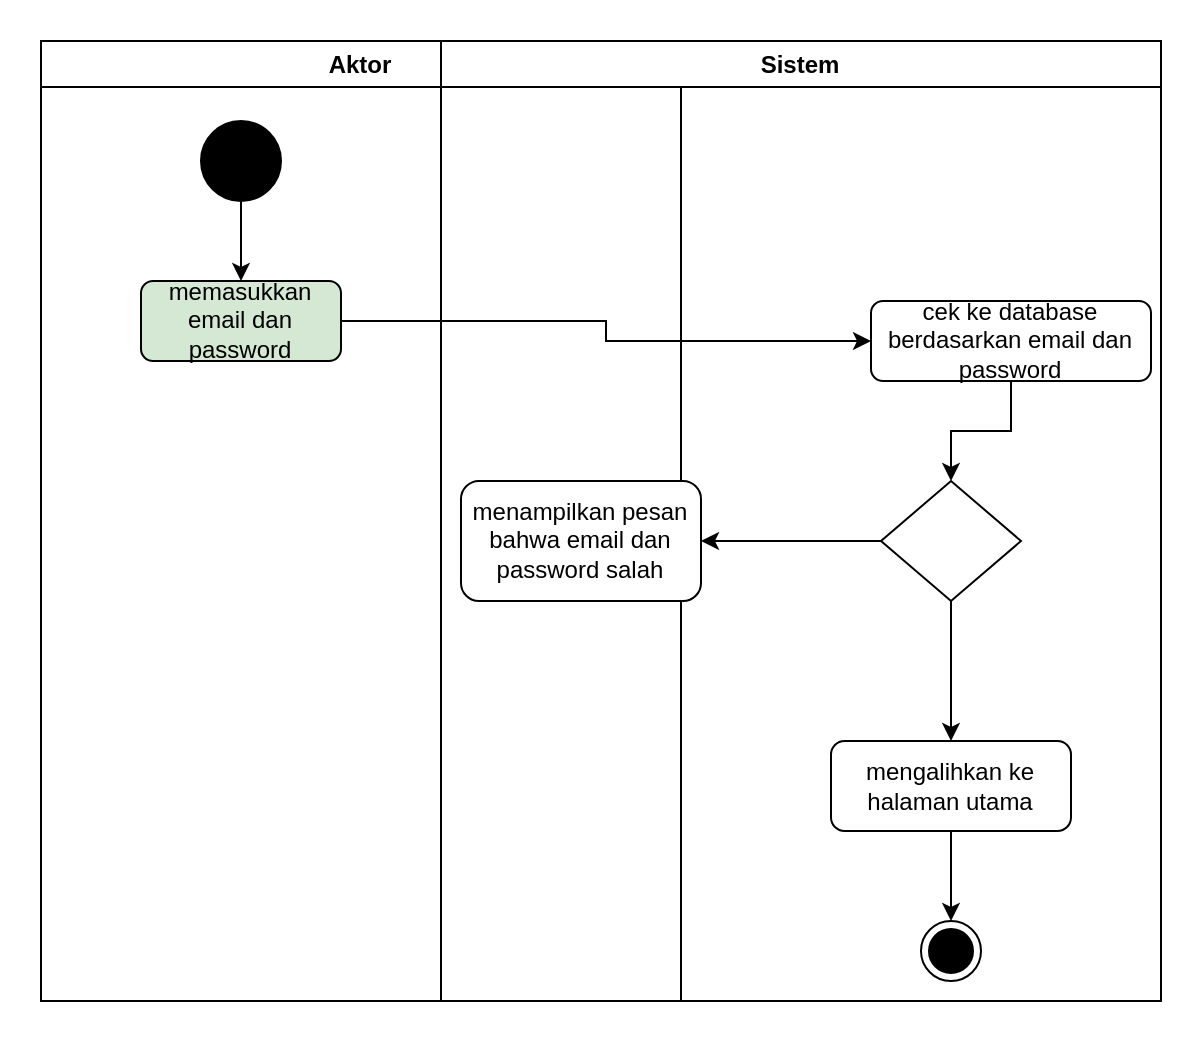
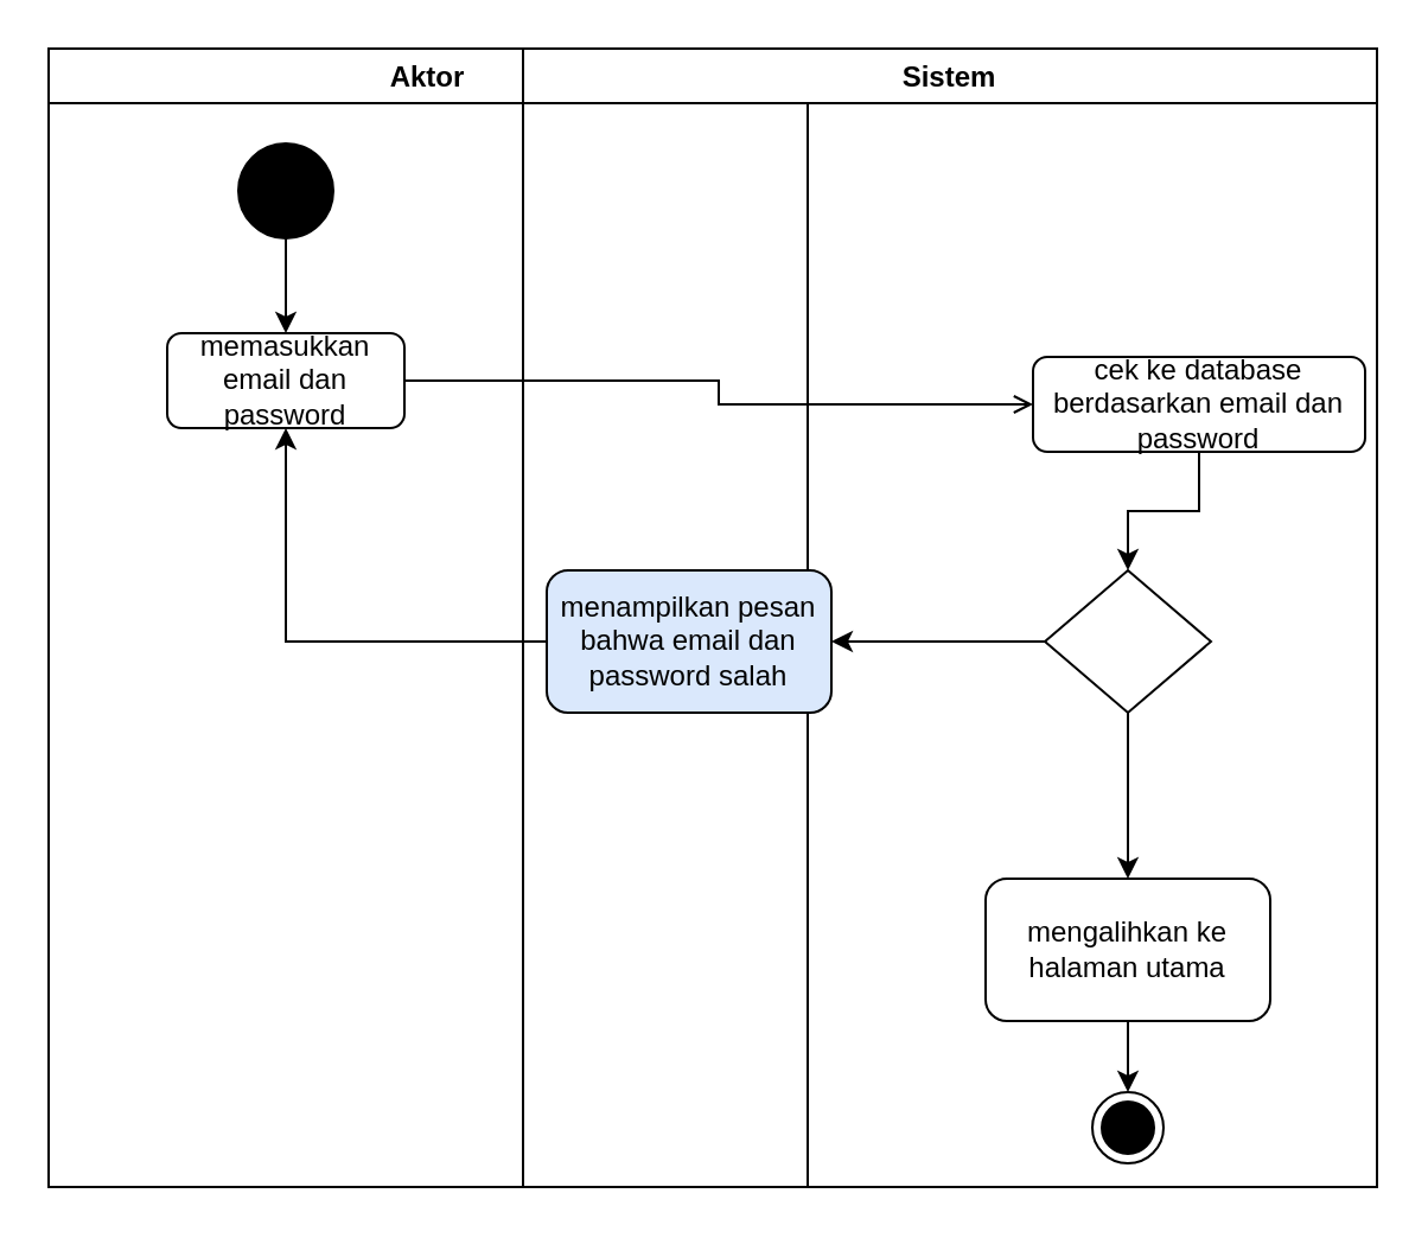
- <mxCell id="5" value="memasukkan email dan password" style="rounded=1;whiteSpace=wrap;html=1;fillColor=#d5e8d4;" vertex="1" parent="2"><mxGeometry x="50" y="120" width="100" height="40" as="geometry" /></mxCell>
+ <mxCell id="5" value="memasukkan email dan password" style="rounded=1;whiteSpace=wrap;html=1;fillColor=#FFFFFF;" vertex="1" parent="2"><mxGeometry x="50" y="120" width="100" height="40" as="geometry" /></mxCell>
- <mxCell id="16" value="" style="edgeStyle=orthogonalEdgeStyle;rounded=0;orthogonalLoop=1;jettySize=auto;html=1;entryX=0;entryY=0.5;entryDx=0;entryDy=0;" edge="1" parent="1" source="5" target="8"><mxGeometry relative="1" as="geometry"><mxPoint x="400" y="160" as="targetPoint" /></mxGeometry></mxCell>
+ <mxCell id="16" value="" style="edgeStyle=orthogonalEdgeStyle;rounded=0;orthogonalLoop=1;jettySize=auto;html=1;entryX=0;entryY=0.5;entryDx=0;entryDy=0;endArrow=open;" edge="1" parent="1" source="5" target="8"><mxGeometry relative="1" as="geometry"><mxPoint x="400" y="160" as="targetPoint" /></mxGeometry></mxCell>
+ <mxCell id="17" value="" style="edgeStyle=orthogonalEdgeStyle;rounded=0;orthogonalLoop=1;jettySize=auto;html=1;entryX=0.5;entryY=1;entryDx=0;entryDy=0;" edge="1" parent="1" source="12" target="5"><mxGeometry relative="1" as="geometry"><mxPoint x="120" y="190" as="targetPoint" /></mxGeometry></mxCell>
- <mxCell id="12" value="menampilkan pesan bahwa email dan password salah" style="rounded=1;whiteSpace=wrap;html=1;fillColor=#FFFFFF;" vertex="1" parent="6"><mxGeometry x="10" y="220" width="120" height="60" as="geometry" /></mxCell>
+ <mxCell id="12" value="menampilkan pesan bahwa email dan password salah" style="rounded=1;whiteSpace=wrap;html=1;fillColor=#dae8fc;" vertex="1" parent="6"><mxGeometry x="10" y="220" width="120" height="60" as="geometry" /></mxCell>
- <mxCell id="14" value="mengalihkan ke halaman utama" style="rounded=1;whiteSpace=wrap;html=1;fillColor=#FFFFFF;" vertex="1" parent="6"><mxGeometry x="195" y="350" width="120" height="45" as="geometry" /></mxCell>
+ <mxCell id="14" value="mengalihkan ke halaman utama" style="rounded=1;whiteSpace=wrap;html=1;fillColor=#FFFFFF;" vertex="1" parent="6"><mxGeometry x="195" y="350" width="120" height="60" as="geometry" /></mxCell>
